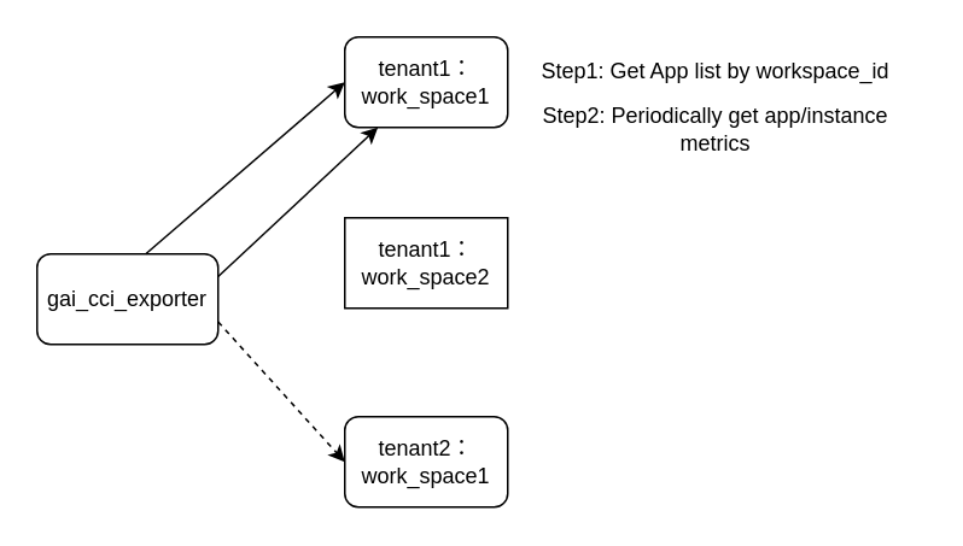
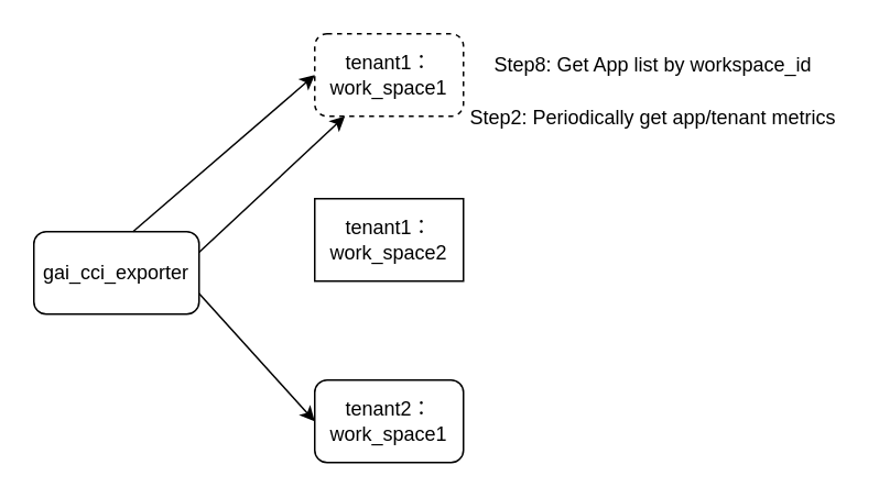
- <mxCell id="3" value="tenant1：work_space1" style="rounded=1;whiteSpace=wrap;html=1;" vertex="1" parent="1"><mxGeometry x="190" y="20" width="90" height="50" as="geometry" /></mxCell>
+ <mxCell id="3" value="tenant1：work_space1" style="rounded=1;whiteSpace=wrap;html=1;dashed=1;" vertex="1" parent="1"><mxGeometry x="190" y="20" width="90" height="50" as="geometry" /></mxCell>
- <mxCell id="9" value="Step1: Get App list by workspace_id&lt;div&gt;&lt;br&gt;&lt;/div&gt;" style="text;html=1;align=center;verticalAlign=middle;whiteSpace=wrap;rounded=0;" vertex="1" parent="1"><mxGeometry x="280" y="45" width="230" as="geometry" /></mxCell>
+ <mxCell id="9" value="Step8: Get App list by workspace_id&lt;div&gt;&lt;br&gt;&lt;/div&gt;" style="text;html=1;align=center;verticalAlign=middle;whiteSpace=wrap;rounded=0;" vertex="1" parent="1"><mxGeometry x="280" y="45" width="230" as="geometry" /></mxCell>
- <mxCell id="10" value="Step2: Periodically get app/instance metrics" style="text;html=1;align=center;verticalAlign=middle;whiteSpace=wrap;rounded=0;" vertex="1" parent="1"><mxGeometry x="280" y="70" width="230" as="geometry" /></mxCell>
+ <mxCell id="10" value="Step2: Periodically get app/tenant metrics" style="text;html=1;align=center;verticalAlign=middle;whiteSpace=wrap;rounded=0;" vertex="1" parent="1"><mxGeometry x="280" y="70" width="230" as="geometry" /></mxCell>
- <mxCell id="8" value="" style="endArrow=classic;html=1;rounded=0;exitX=1;exitY=0.75;exitDx=0;exitDy=0;entryX=0;entryY=0.5;entryDx=0;entryDy=0;dashed=1;" edge="1" parent="1" source="2" target="5"><mxGeometry width="50" height="50" relative="1" as="geometry"><mxPoint x="130" y="200" as="sourcePoint" /><mxPoint x="180" y="150" as="targetPoint" /></mxGeometry></mxCell>
+ <mxCell id="8" value="" style="endArrow=classic;html=1;rounded=0;exitX=1;exitY=0.75;exitDx=0;exitDy=0;entryX=0;entryY=0.5;entryDx=0;entryDy=0;" edge="1" parent="1" source="2" target="5"><mxGeometry width="50" height="50" relative="1" as="geometry"><mxPoint x="130" y="200" as="sourcePoint" /><mxPoint x="180" y="150" as="targetPoint" /></mxGeometry></mxCell>
